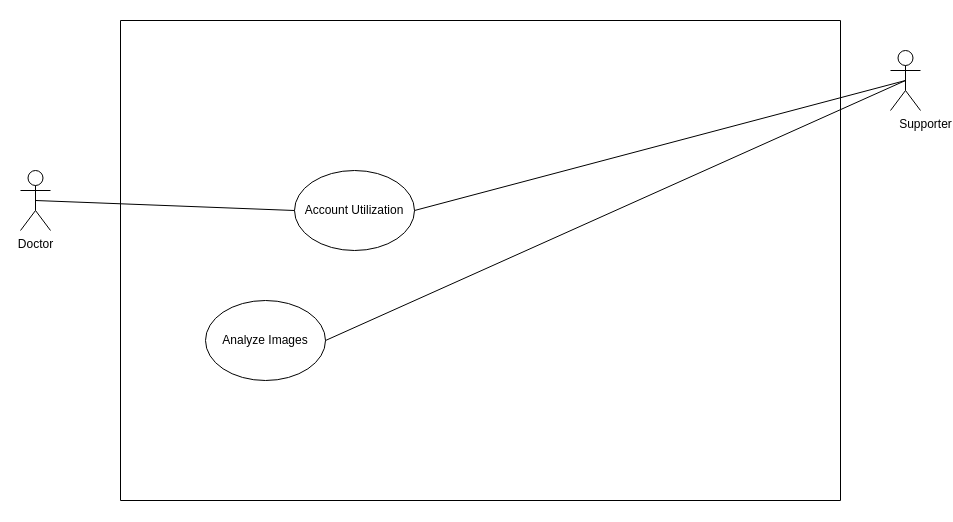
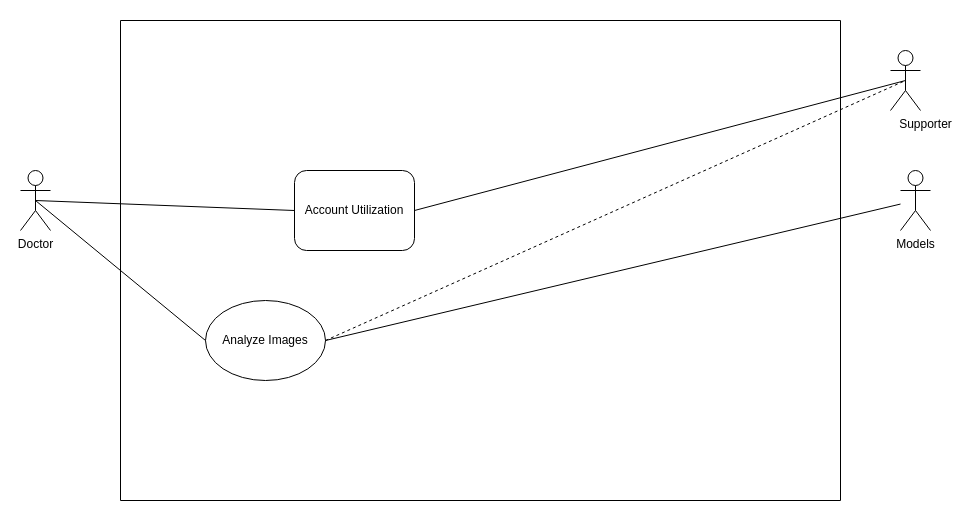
+ <mxCell id="6" value="Models" style="shape=umlActor;verticalLabelPosition=bottom;verticalAlign=top;html=1;outlineConnect=0;" vertex="1" parent="1"><mxGeometry x="900" y="170" width="30" height="60" as="geometry" /></mxCell>
- <mxCell id="10" value="" style="endArrow=none;html=1;rounded=0;entryX=0.5;entryY=0.5;entryDx=0;entryDy=0;entryPerimeter=0;exitX=1;exitY=0.5;exitDx=0;exitDy=0;" edge="1" parent="1" source="4" target="7"><mxGeometry width="50" height="50" relative="1" as="geometry"><mxPoint x="360" y="310" as="sourcePoint" /><mxPoint x="410" y="260" as="targetPoint" /></mxGeometry></mxCell>
+ <mxCell id="10" value="" style="endArrow=none;html=1;rounded=0;entryX=0.5;entryY=0.5;entryDx=0;entryDy=0;entryPerimeter=0;exitX=1;exitY=0.5;exitDx=0;exitDy=0;dashed=1;" edge="1" parent="1" source="4" target="7"><mxGeometry width="50" height="50" relative="1" as="geometry"><mxPoint x="360" y="310" as="sourcePoint" /><mxPoint x="410" y="260" as="targetPoint" /></mxGeometry></mxCell>
- <mxCell id="5" value="Account Utilization" style="ellipse;whiteSpace=wrap;html=1;" vertex="1" parent="3"><mxGeometry x="174" y="150" width="120" height="80" as="geometry" /></mxCell>
+ <mxCell id="5" value="Account Utilization" style="whiteSpace=wrap;html=1;rounded=1;" vertex="1" parent="3"><mxGeometry x="174" y="150" width="120" height="80" as="geometry" /></mxCell>
+ <mxCell id="8" value="" style="endArrow=none;html=1;rounded=0;exitX=0.5;exitY=0.5;exitDx=0;exitDy=0;exitPerimeter=0;entryX=0;entryY=0.5;entryDx=0;entryDy=0;" edge="1" parent="1" source="2" target="4"><mxGeometry width="50" height="50" relative="1" as="geometry"><mxPoint x="360" y="310" as="sourcePoint" /><mxPoint x="410" y="260" as="targetPoint" /></mxGeometry></mxCell>
+ <mxCell id="9" value="" style="endArrow=none;html=1;rounded=0;exitX=1;exitY=0.5;exitDx=0;exitDy=0;" edge="1" parent="1" source="4" target="6"><mxGeometry width="50" height="50" relative="1" as="geometry"><mxPoint x="360" y="310" as="sourcePoint" /><mxPoint x="410" y="260" as="targetPoint" /></mxGeometry></mxCell>
